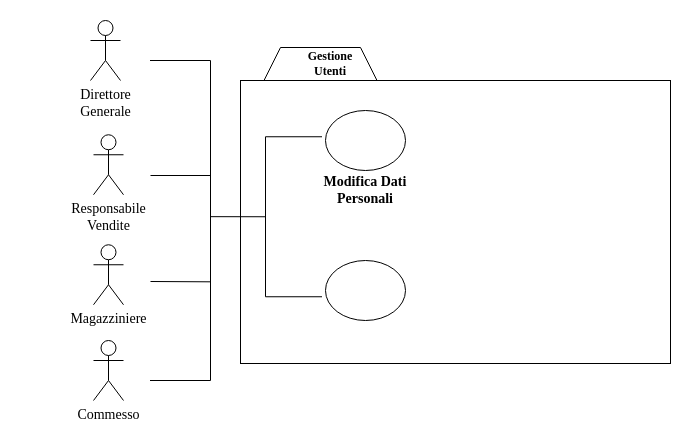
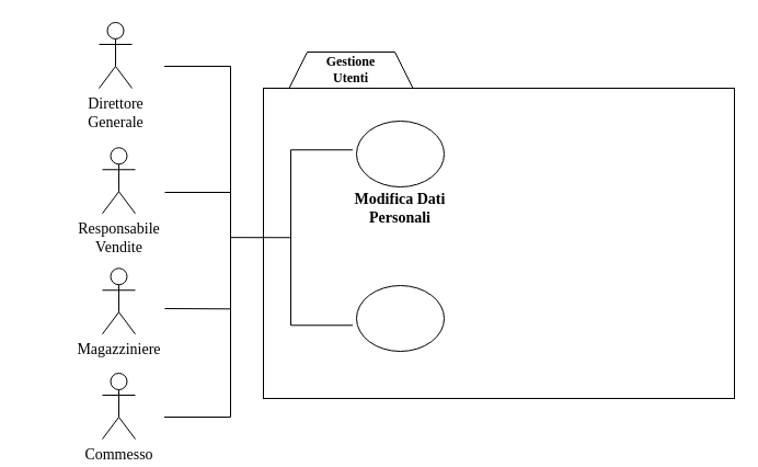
- <mxCell id="14" value="&lt;div align=&quot;center&quot;&gt;&lt;font face=&quot;Times New Roman&quot;&gt;&lt;b&gt;Gestione&lt;/b&gt;&lt;/font&gt;&lt;/div&gt;&lt;div align=&quot;center&quot;&gt;&lt;font face=&quot;Times New Roman&quot;&gt;&lt;b&gt;Utenti&lt;/b&gt;&lt;br&gt;&lt;/font&gt;&lt;/div&gt;" style="text;html=1;strokeColor=none;fillColor=none;align=center;verticalAlign=middle;whiteSpace=wrap;rounded=0;" parent="1" vertex="1"><mxGeometry x="310" y="53" width="40" height="20" as="geometry" /></mxCell>
+ <mxCell id="14" value="&lt;div align=&quot;center&quot;&gt;&lt;font face=&quot;Times New Roman&quot;&gt;&lt;b&gt;Gestione&lt;/b&gt;&lt;/font&gt;&lt;/div&gt;&lt;div align=&quot;center&quot;&gt;&lt;font face=&quot;Times New Roman&quot;&gt;&lt;b&gt;Utenti&lt;/b&gt;&lt;br&gt;&lt;/font&gt;&lt;/div&gt;" style="text;html=1;strokeColor=none;fillColor=none;align=center;verticalAlign=middle;whiteSpace=wrap;rounded=0;" parent="1" vertex="1"><mxGeometry x="300" y="53" width="40" height="20" as="geometry" /></mxCell>
